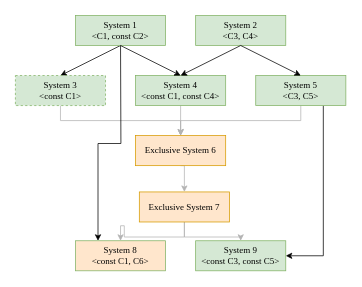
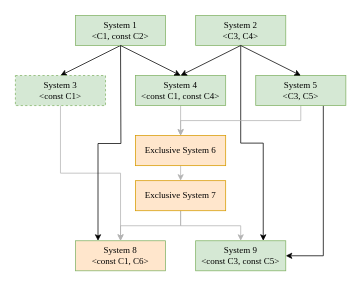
+ <mxCell id="4" style="edgeStyle=orthogonalEdgeStyle;rounded=0;orthogonalLoop=1;jettySize=auto;html=1;exitX=0.5;exitY=1;exitDx=0;exitDy=0;entryX=0.75;entryY=0;entryDx=0;entryDy=0;" edge="1" parent="1" source="5" target="23"><mxGeometry relative="1" as="geometry" /></mxCell>
- <mxCell id="6" style="rounded=0;orthogonalLoop=1;jettySize=auto;html=1;exitX=0.5;exitY=1;exitDx=0;exitDy=0;entryX=0.5;entryY=0;entryDx=0;entryDy=0;edgeStyle=orthogonalEdgeStyle;strokeColor=#B3B3B3;" edge="1" parent="1" source="8" target="18"><mxGeometry relative="1" as="geometry" /></mxCell>
+ <mxCell id="6" style="rounded=0;orthogonalLoop=1;jettySize=auto;html=1;exitX=0.5;exitY=1;exitDx=0;exitDy=0;edgeStyle=orthogonalEdgeStyle;strokeColor=#B3B3B3;" edge="1" parent="1" source="8" target="22"><mxGeometry relative="1" as="geometry" /></mxCell>
- <mxCell id="21" value="&lt;font face=&quot;Verdana&quot;&gt;Exclusive System 7&lt;/font&gt;" style="rounded=0;whiteSpace=wrap;html=1;fillColor=#ffe6cc;strokeColor=#d79b00;" vertex="1" parent="1"><mxGeometry x="185" y="255" width="120" height="40" as="geometry" /></mxCell>
+ <mxCell id="21" value="&lt;font face=&quot;Verdana&quot;&gt;Exclusive System 7&lt;/font&gt;" style="rounded=0;whiteSpace=wrap;html=1;fillColor=#ffe6cc;strokeColor=#d79b00;" vertex="1" parent="1"><mxGeometry x="180" y="240" width="120" height="40" as="geometry" /></mxCell>
